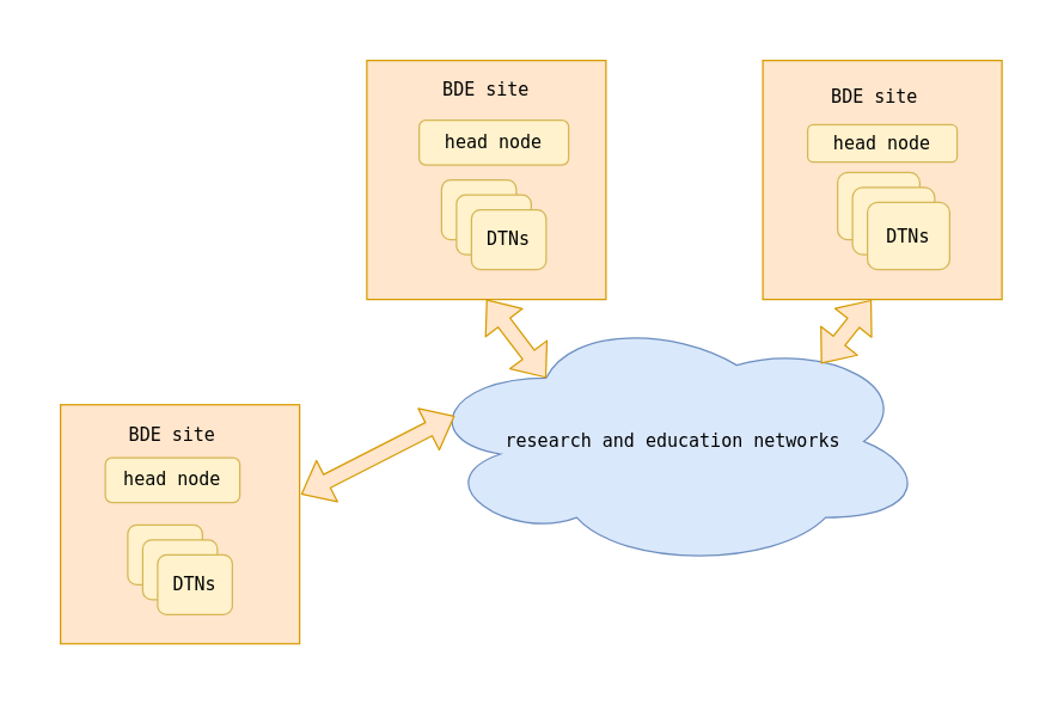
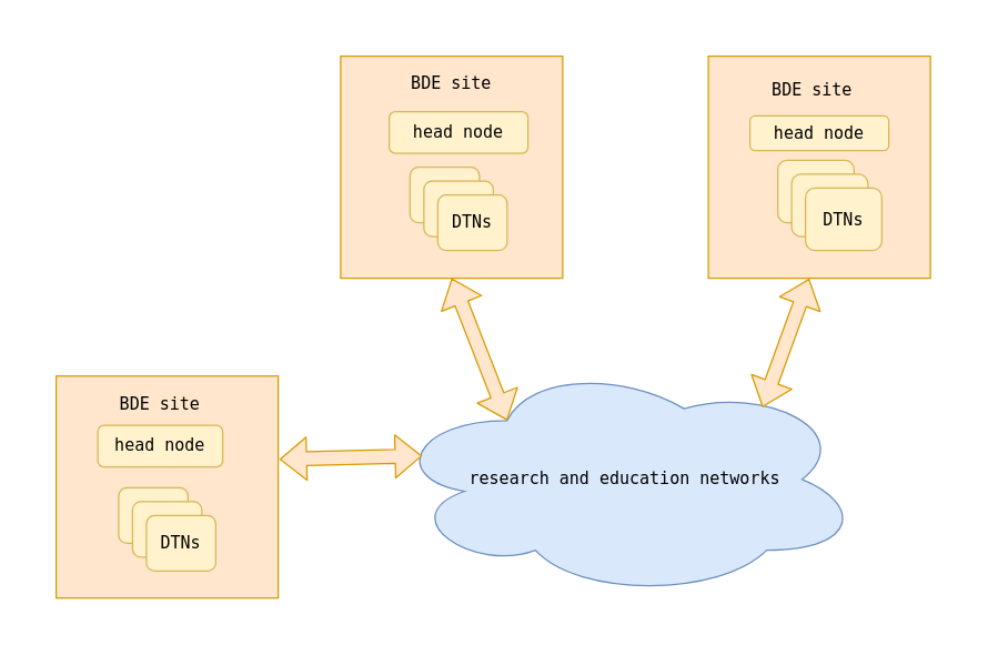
- <mxCell id="4" value="&lt;pre&gt;research and education networks&lt;/pre&gt;" style="ellipse;shape=cloud;whiteSpace=wrap;html=1;fillColor=#dae8fc;strokeColor=#6c8ebf;" parent="1" vertex="1"><mxGeometry x="280" y="210" width="340" height="170" as="geometry" /></mxCell>
+ <mxCell id="4" value="&lt;pre&gt;research and education networks&lt;/pre&gt;" style="ellipse;shape=cloud;whiteSpace=wrap;html=1;fillColor=#dae8fc;strokeColor=#6c8ebf;" parent="1" vertex="1"><mxGeometry x="280" y="260" width="340" height="170" as="geometry" /></mxCell>
